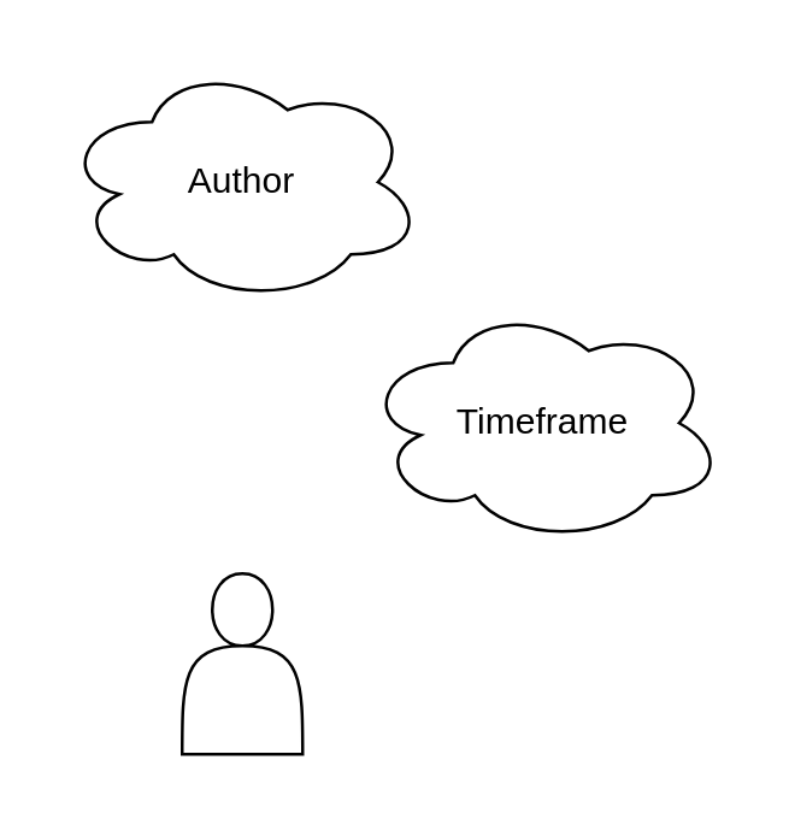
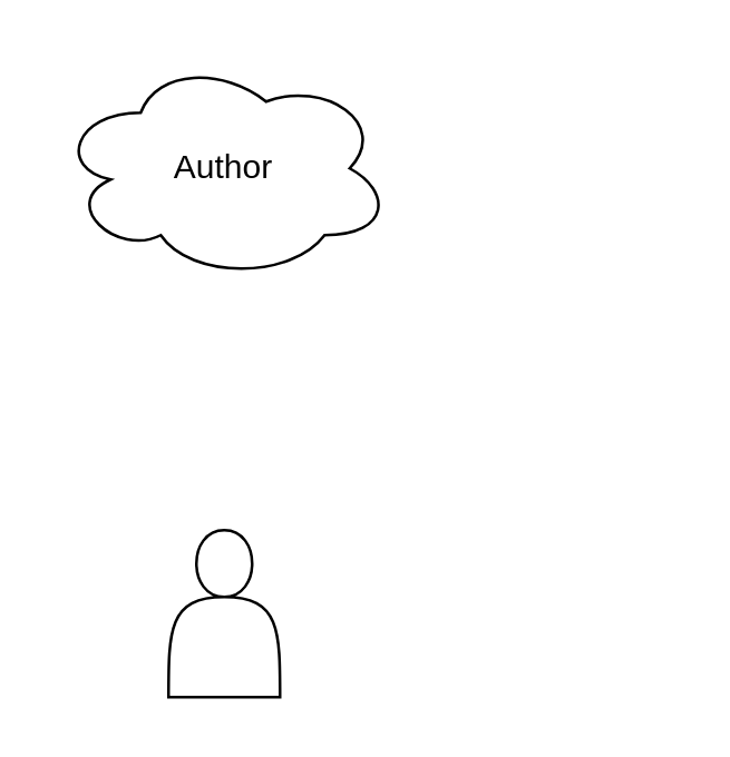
- <mxCell id="3" value="Timeframe" style="ellipse;shape=cloud;whiteSpace=wrap;html=1;" parent="1" vertex="1"><mxGeometry x="120" y="100" width="120" height="80" as="geometry" /></mxCell>
